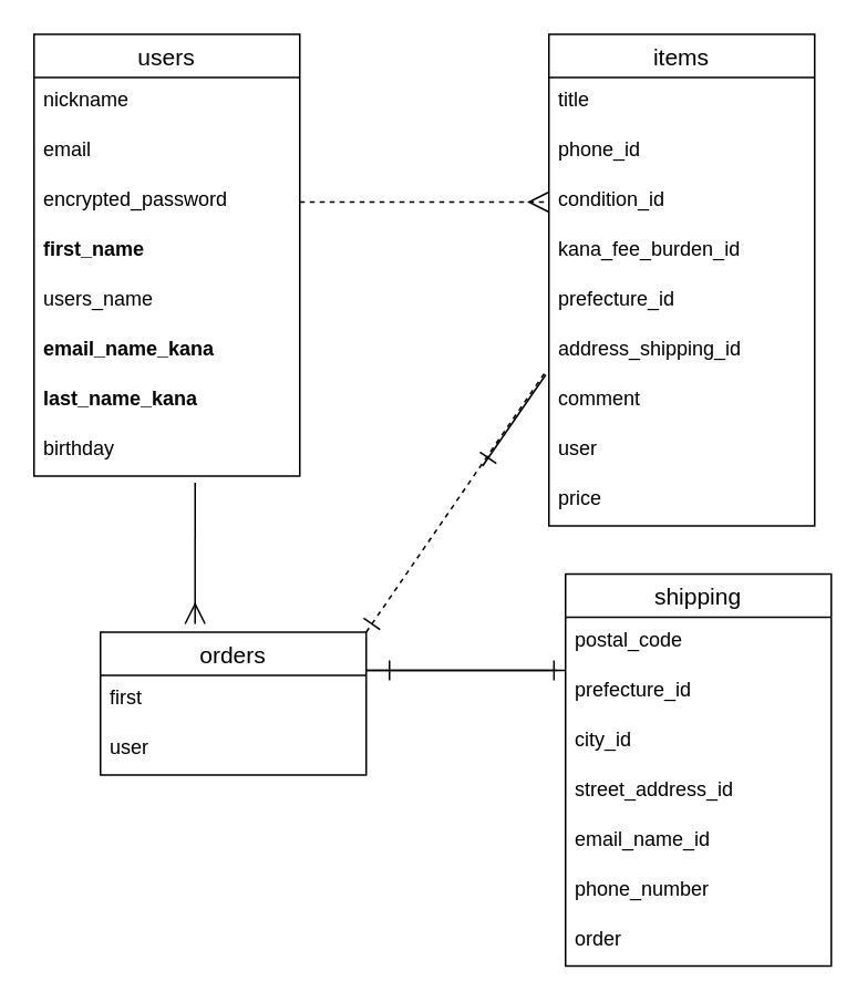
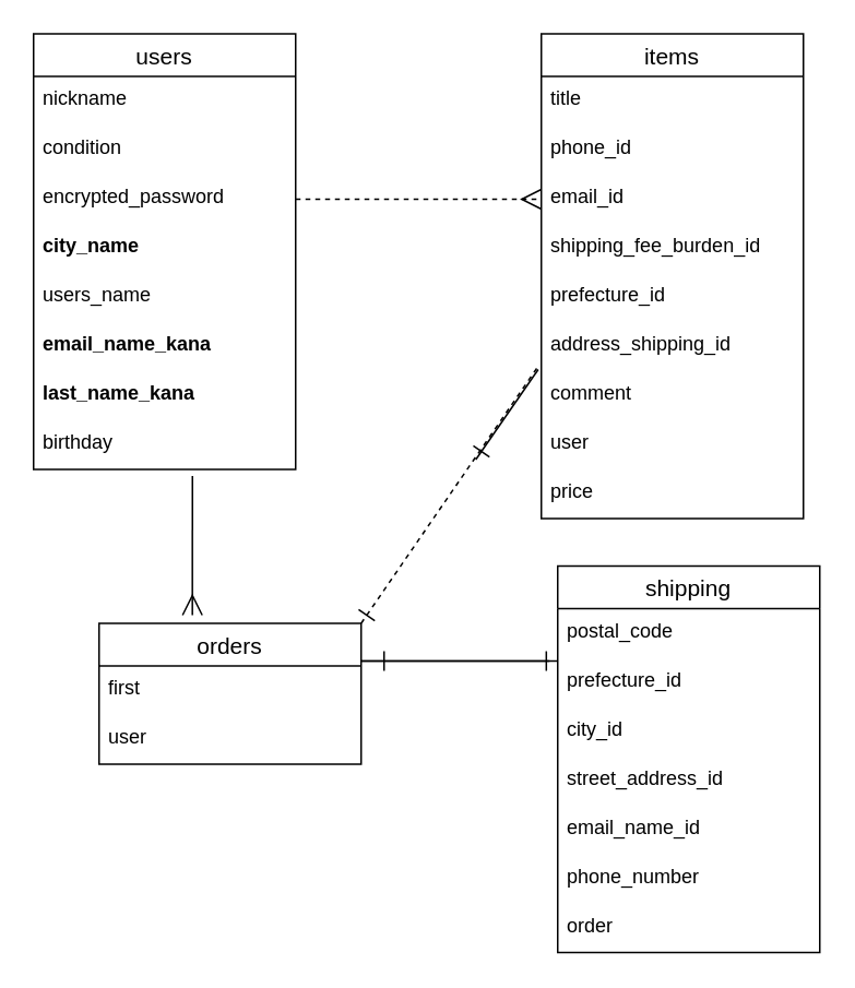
- <mxCell id="4" value="email " style="text;strokeColor=none;fillColor=none;spacingLeft=4;spacingRight=4;overflow=hidden;rotatable=0;points=[[0,0.5],[1,0.5]];portConstraint=eastwest;fontSize=12;" parent="2" vertex="1"><mxGeometry y="56" width="160" height="30" as="geometry" /></mxCell>
+ <mxCell id="4" value="condition " style="text;strokeColor=none;fillColor=none;spacingLeft=4;spacingRight=4;overflow=hidden;rotatable=0;points=[[0,0.5],[1,0.5]];portConstraint=eastwest;fontSize=12;" parent="2" vertex="1"><mxGeometry y="56" width="160" height="30" as="geometry" /></mxCell>
- <mxCell id="14" value="condition_id" style="text;strokeColor=none;fillColor=none;spacingLeft=4;spacingRight=4;overflow=hidden;rotatable=0;points=[[0,0.5],[1,0.5]];portConstraint=eastwest;fontSize=12;" parent="11" vertex="1"><mxGeometry y="86" width="160" height="30" as="geometry" /></mxCell>
+ <mxCell id="14" value="email_id" style="text;strokeColor=none;fillColor=none;spacingLeft=4;spacingRight=4;overflow=hidden;rotatable=0;points=[[0,0.5],[1,0.5]];portConstraint=eastwest;fontSize=12;" parent="11" vertex="1"><mxGeometry y="86" width="160" height="30" as="geometry" /></mxCell>
- <mxCell id="6" value="first_name" style="text;strokeColor=none;fillColor=none;spacingLeft=4;spacingRight=4;overflow=hidden;rotatable=0;points=[[0,0.5],[1,0.5]];portConstraint=eastwest;fontSize=12;fontStyle=1" parent="2" vertex="1"><mxGeometry y="116" width="160" height="30" as="geometry" /></mxCell>
+ <mxCell id="6" value="city_name" style="text;strokeColor=none;fillColor=none;spacingLeft=4;spacingRight=4;overflow=hidden;rotatable=0;points=[[0,0.5],[1,0.5]];portConstraint=eastwest;fontSize=12;fontStyle=1" parent="2" vertex="1"><mxGeometry y="116" width="160" height="30" as="geometry" /></mxCell>
- <mxCell id="15" value="kana_fee_burden_id" style="text;strokeColor=none;fillColor=none;spacingLeft=4;spacingRight=4;overflow=hidden;rotatable=0;points=[[0,0.5],[1,0.5]];portConstraint=eastwest;fontSize=12;" parent="11" vertex="1"><mxGeometry y="116" width="160" height="30" as="geometry" /></mxCell>
+ <mxCell id="15" value="shipping_fee_burden_id" style="text;strokeColor=none;fillColor=none;spacingLeft=4;spacingRight=4;overflow=hidden;rotatable=0;points=[[0,0.5],[1,0.5]];portConstraint=eastwest;fontSize=12;" parent="11" vertex="1"><mxGeometry y="116" width="160" height="30" as="geometry" /></mxCell>
